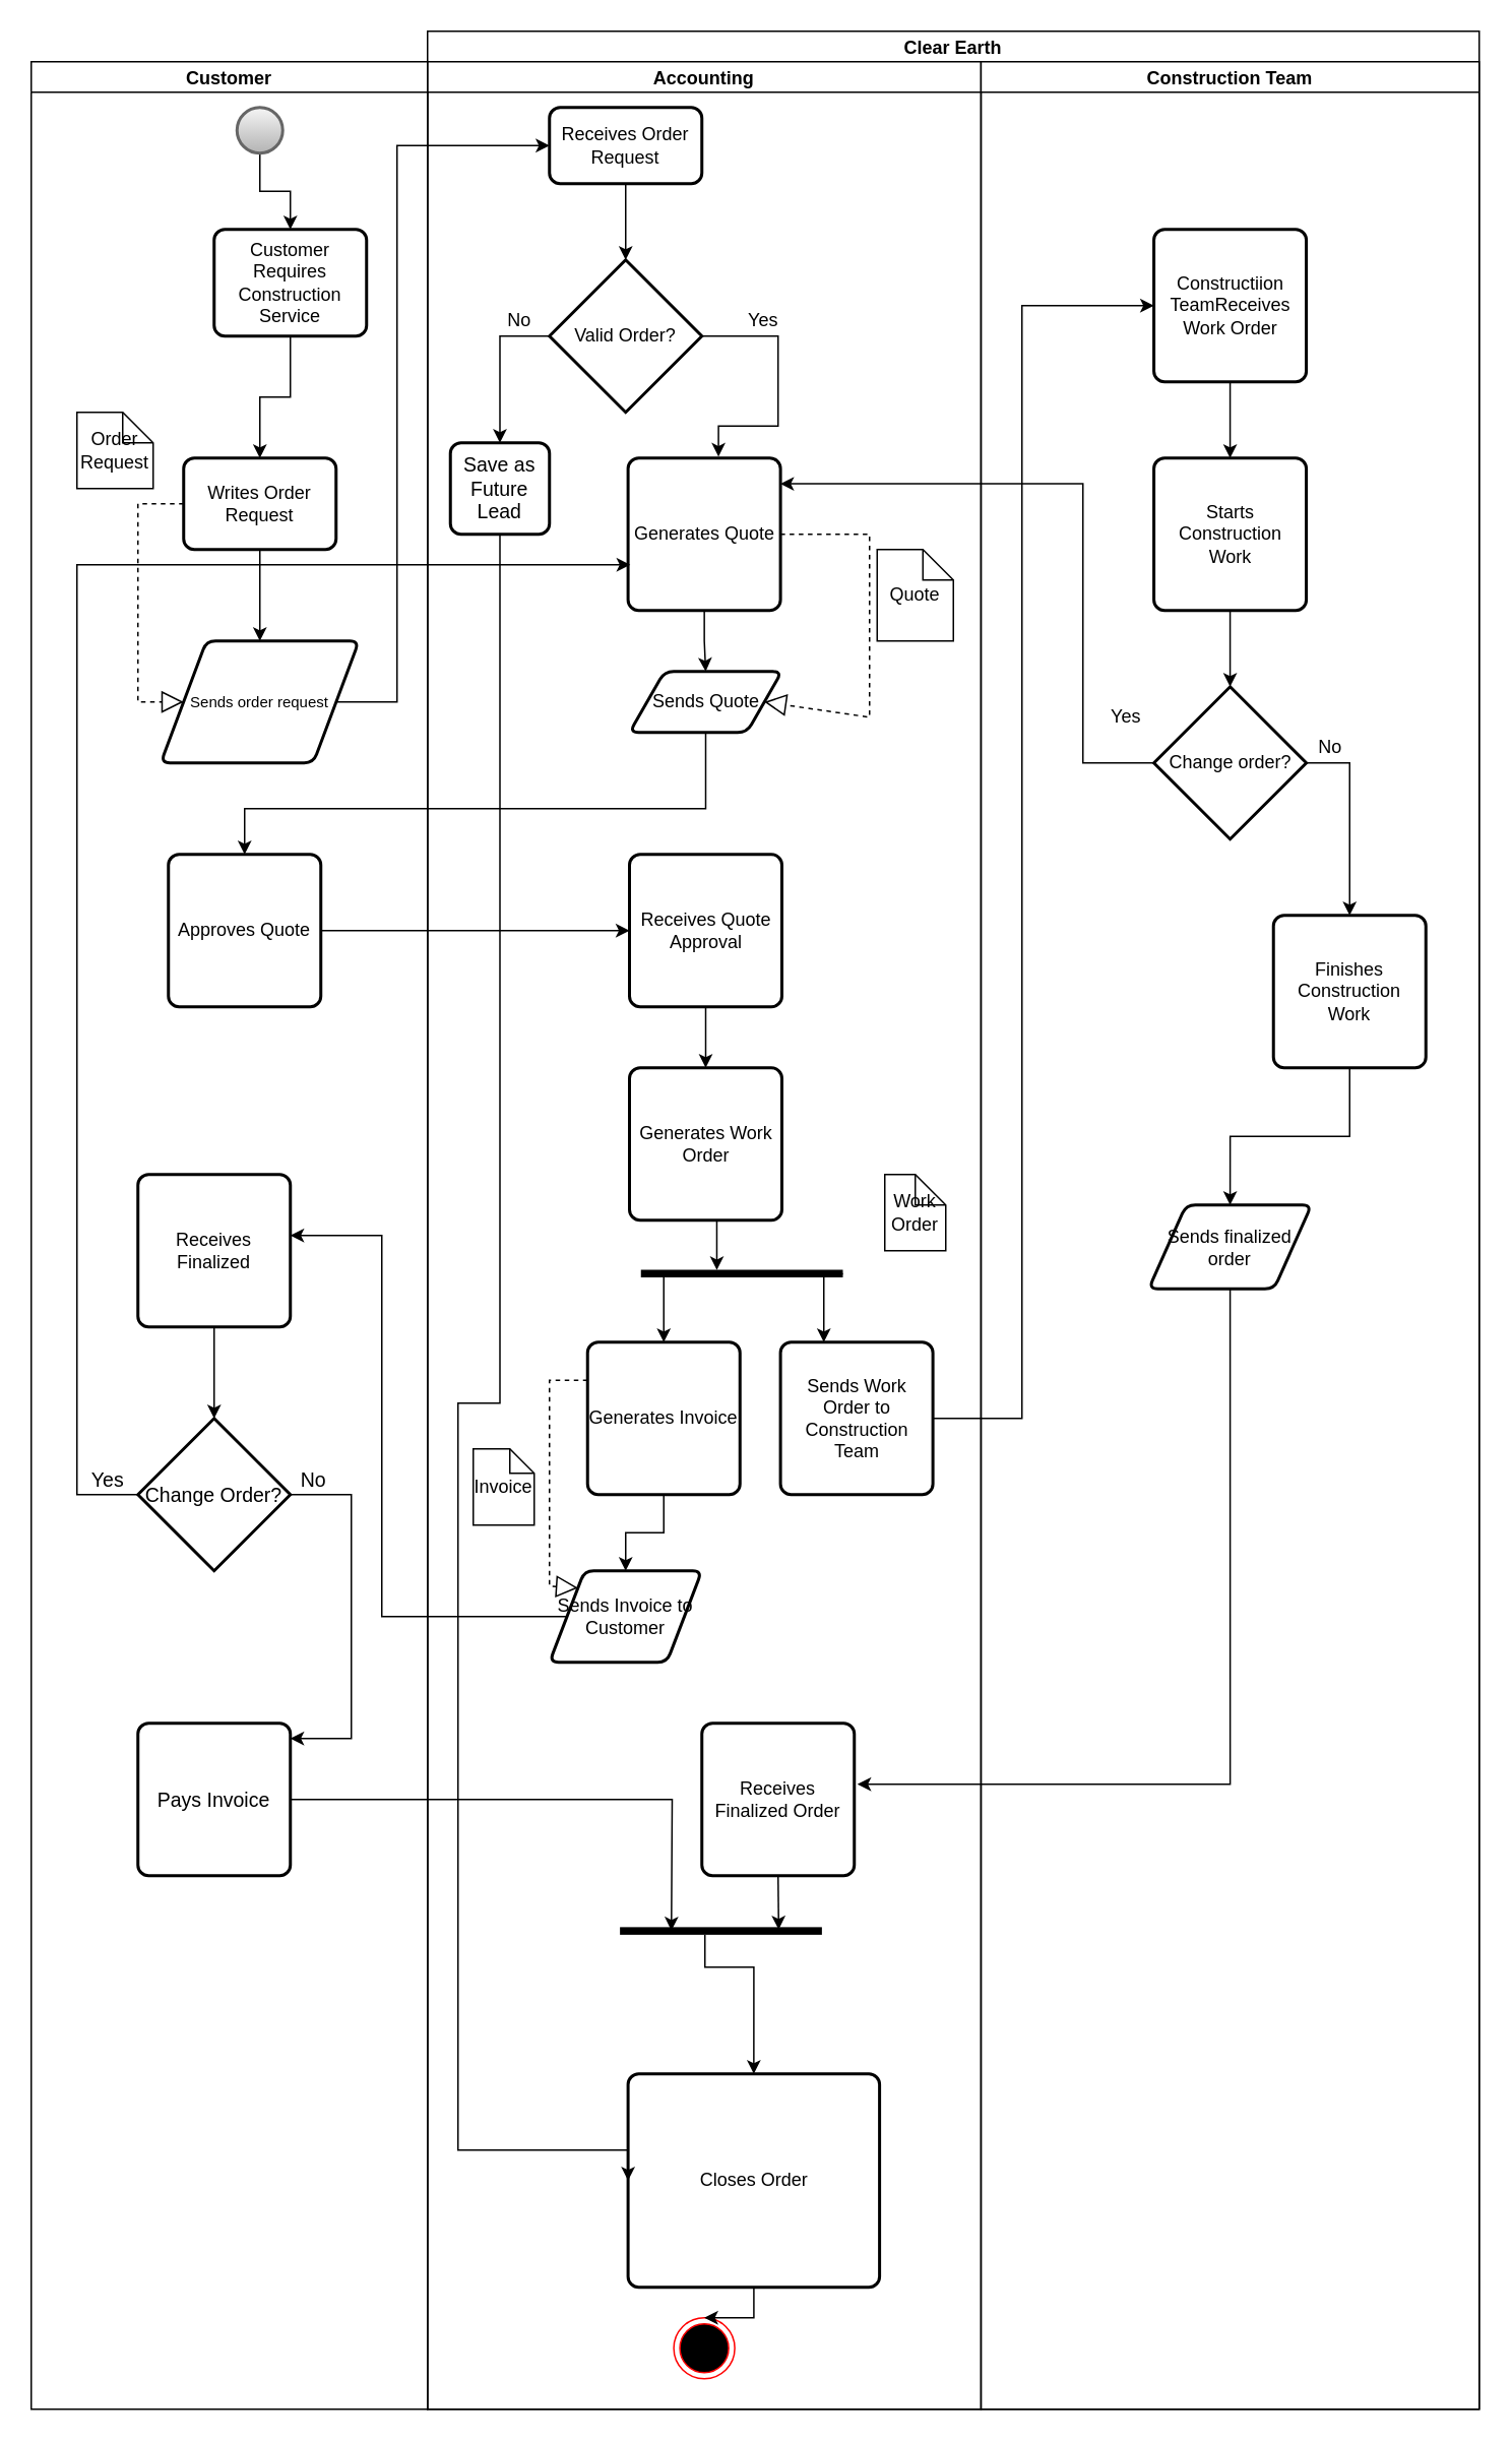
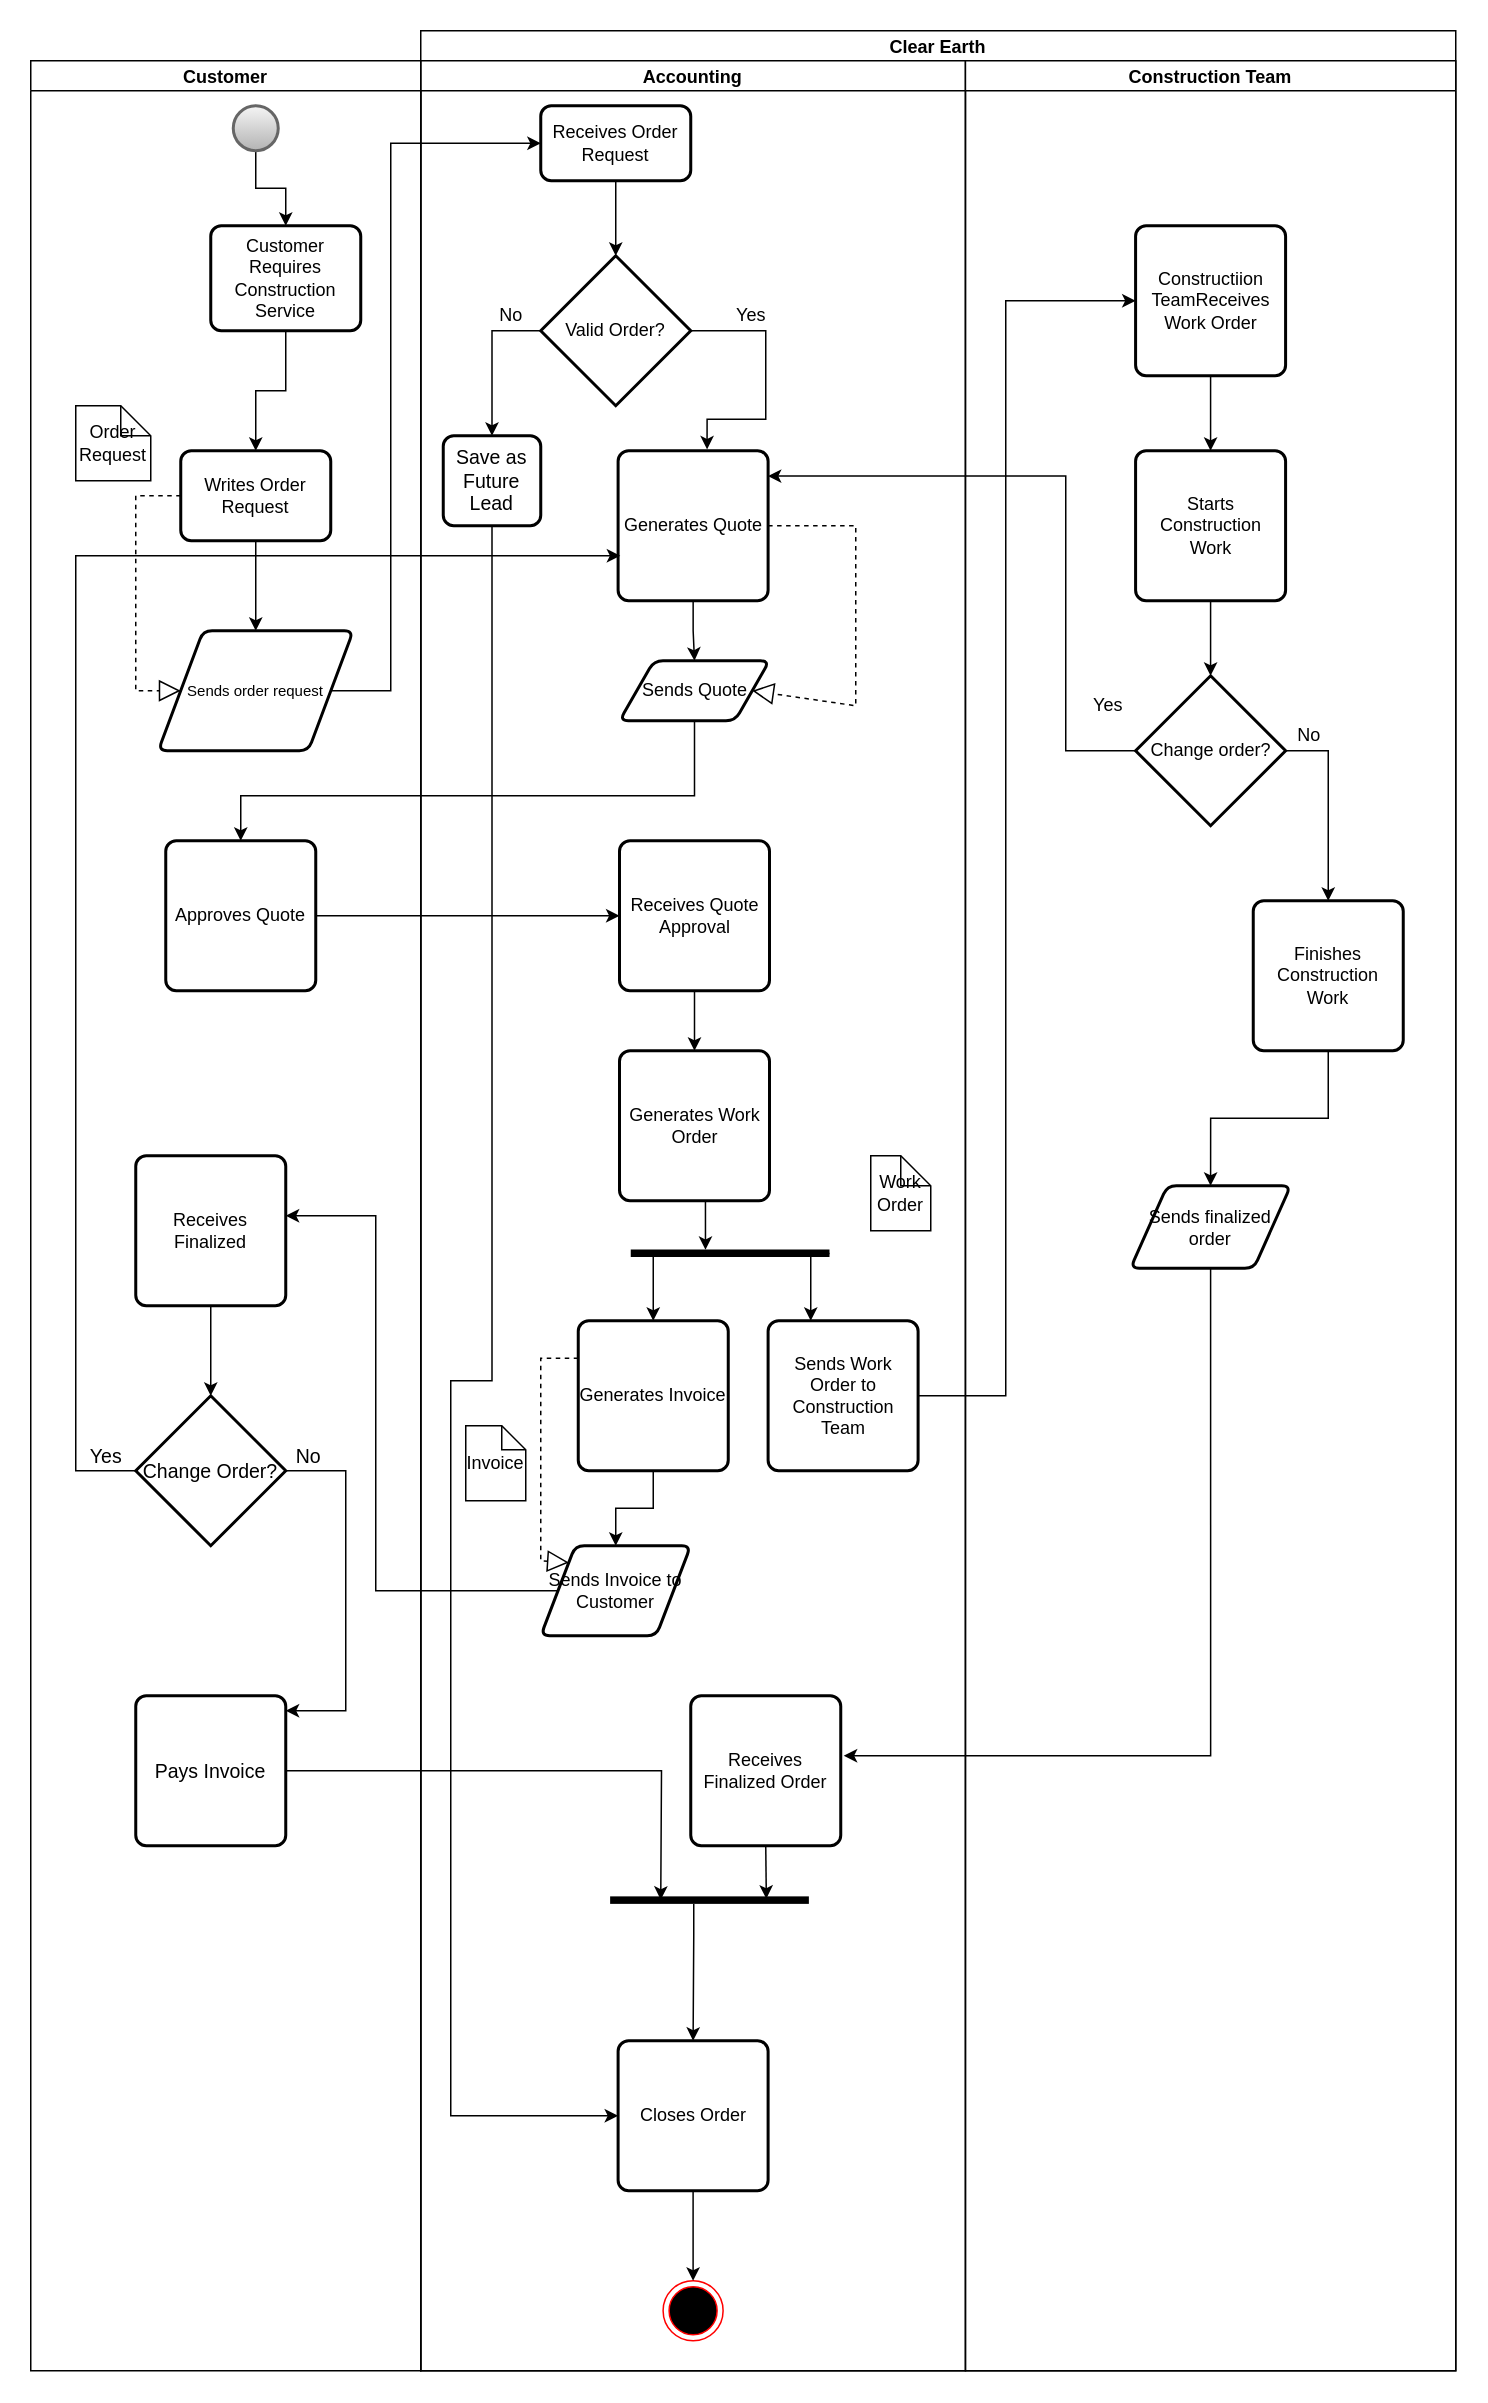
- <mxCell id="17" value="Quote" style="shape=note;size=20;whiteSpace=wrap;html=1;" parent="6" vertex="1"><mxGeometry x="295" y="320" width="50" height="60" as="geometry" /></mxCell>
- <mxCell id="24" value="Closes Order" style="rounded=1;whiteSpace=wrap;html=1;absoluteArcSize=1;arcSize=14;strokeWidth=2;" parent="6" vertex="1"><mxGeometry x="131.57" y="1320" width="165" height="140" as="geometry" /></mxCell>
+ <mxCell id="24" value="Closes Order" style="rounded=1;whiteSpace=wrap;html=1;absoluteArcSize=1;arcSize=14;strokeWidth=2;" parent="6" vertex="1"><mxGeometry x="131.57" y="1320" width="100" height="100" as="geometry" /></mxCell>
